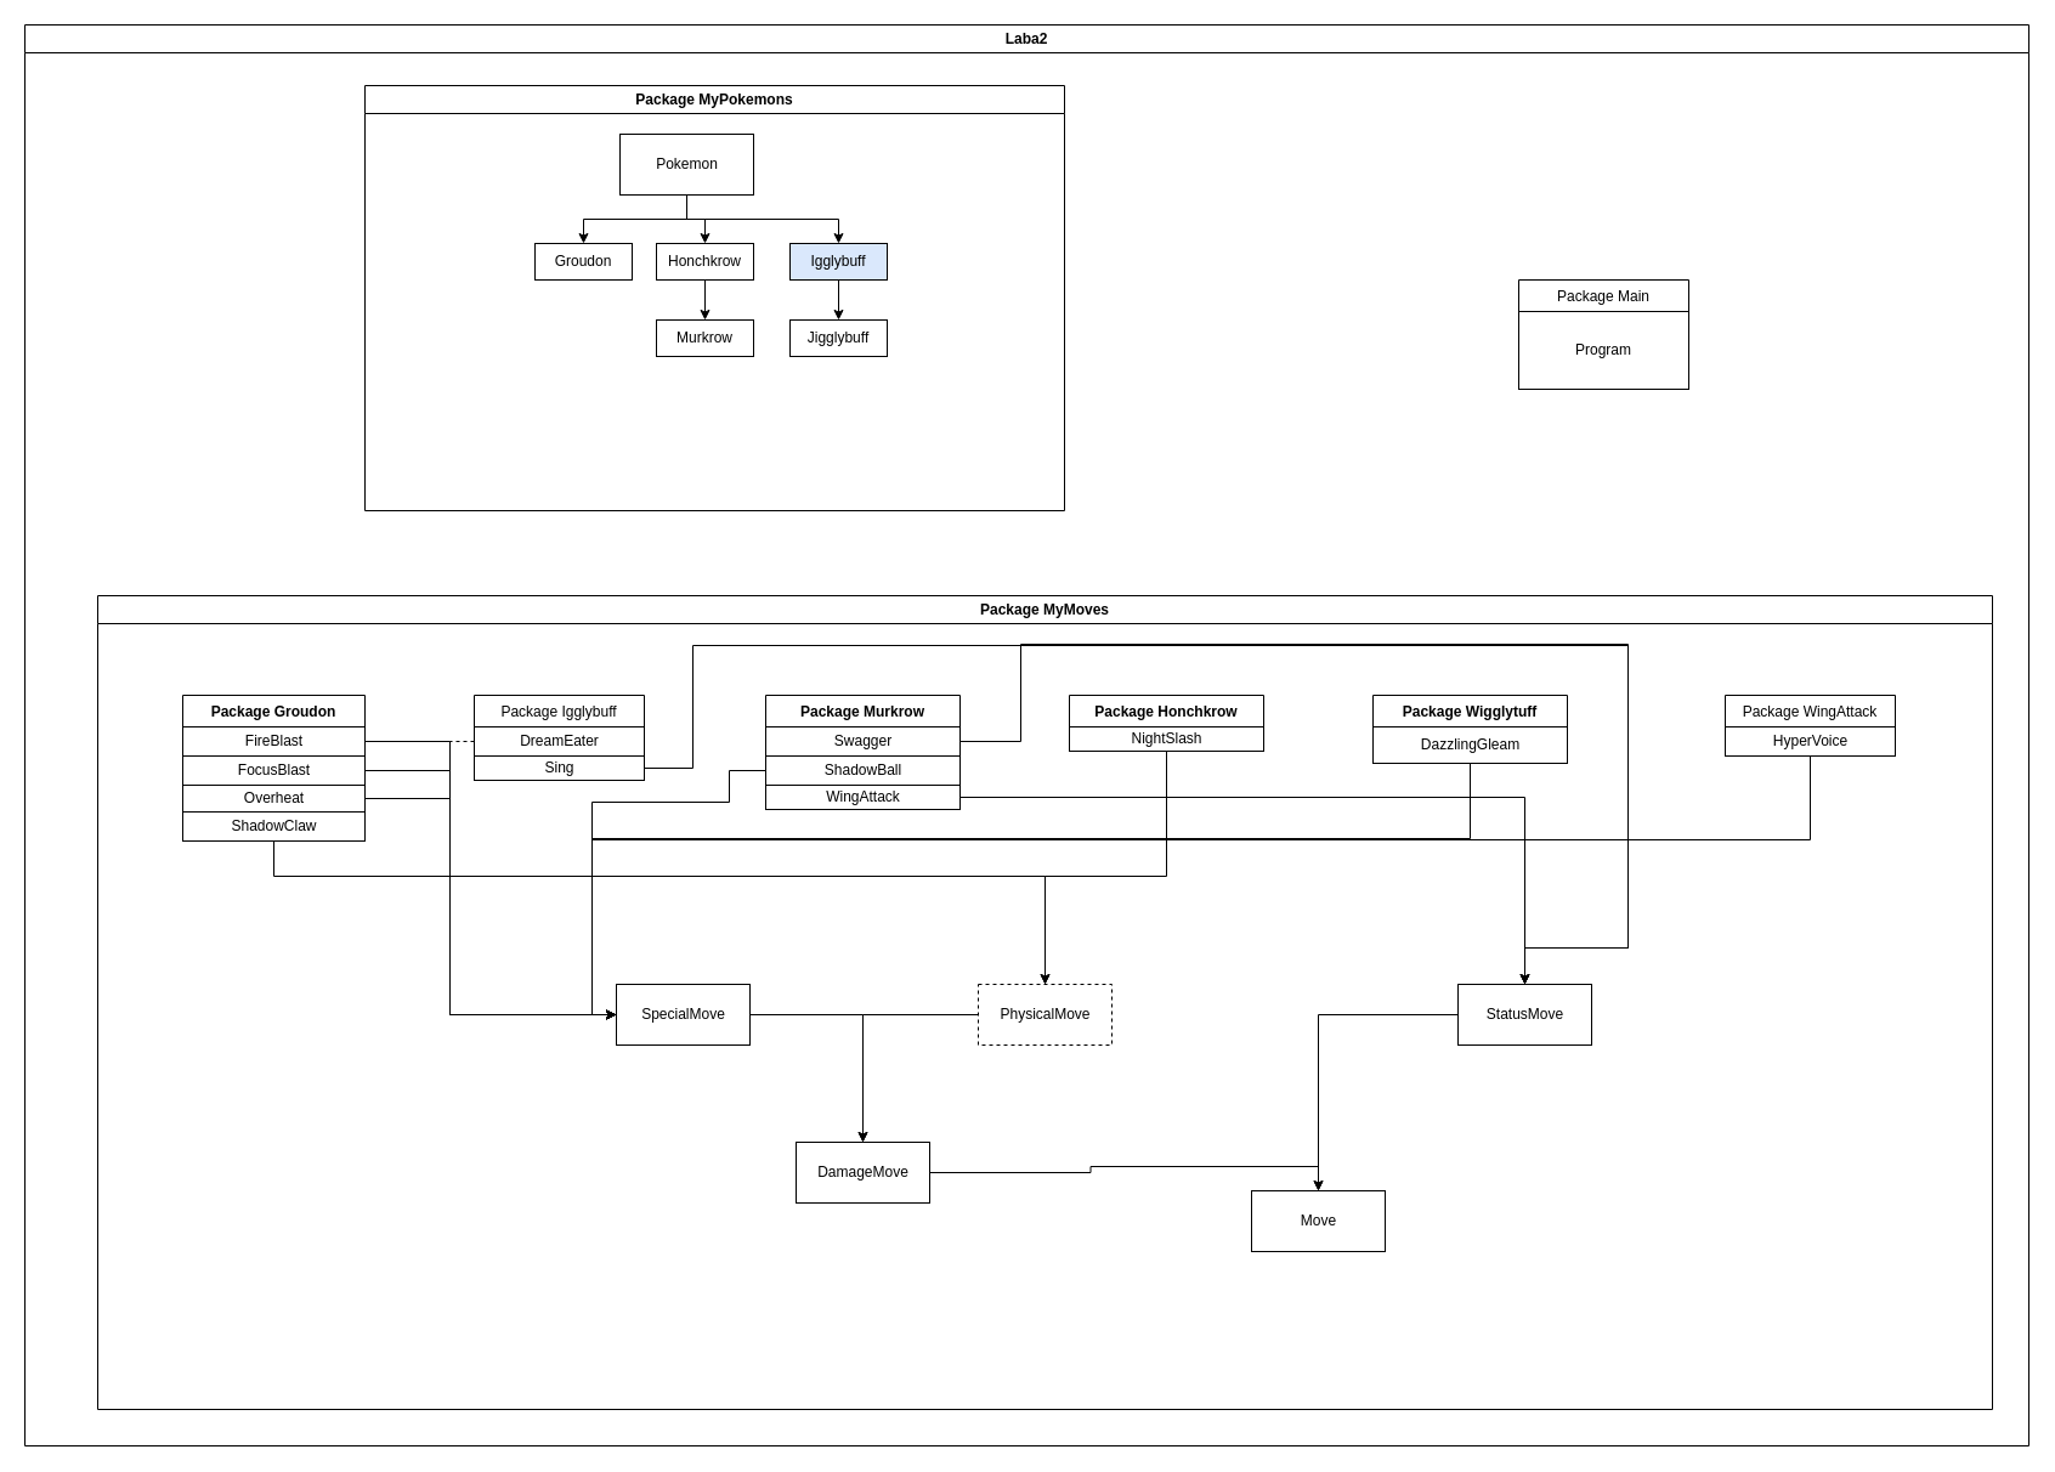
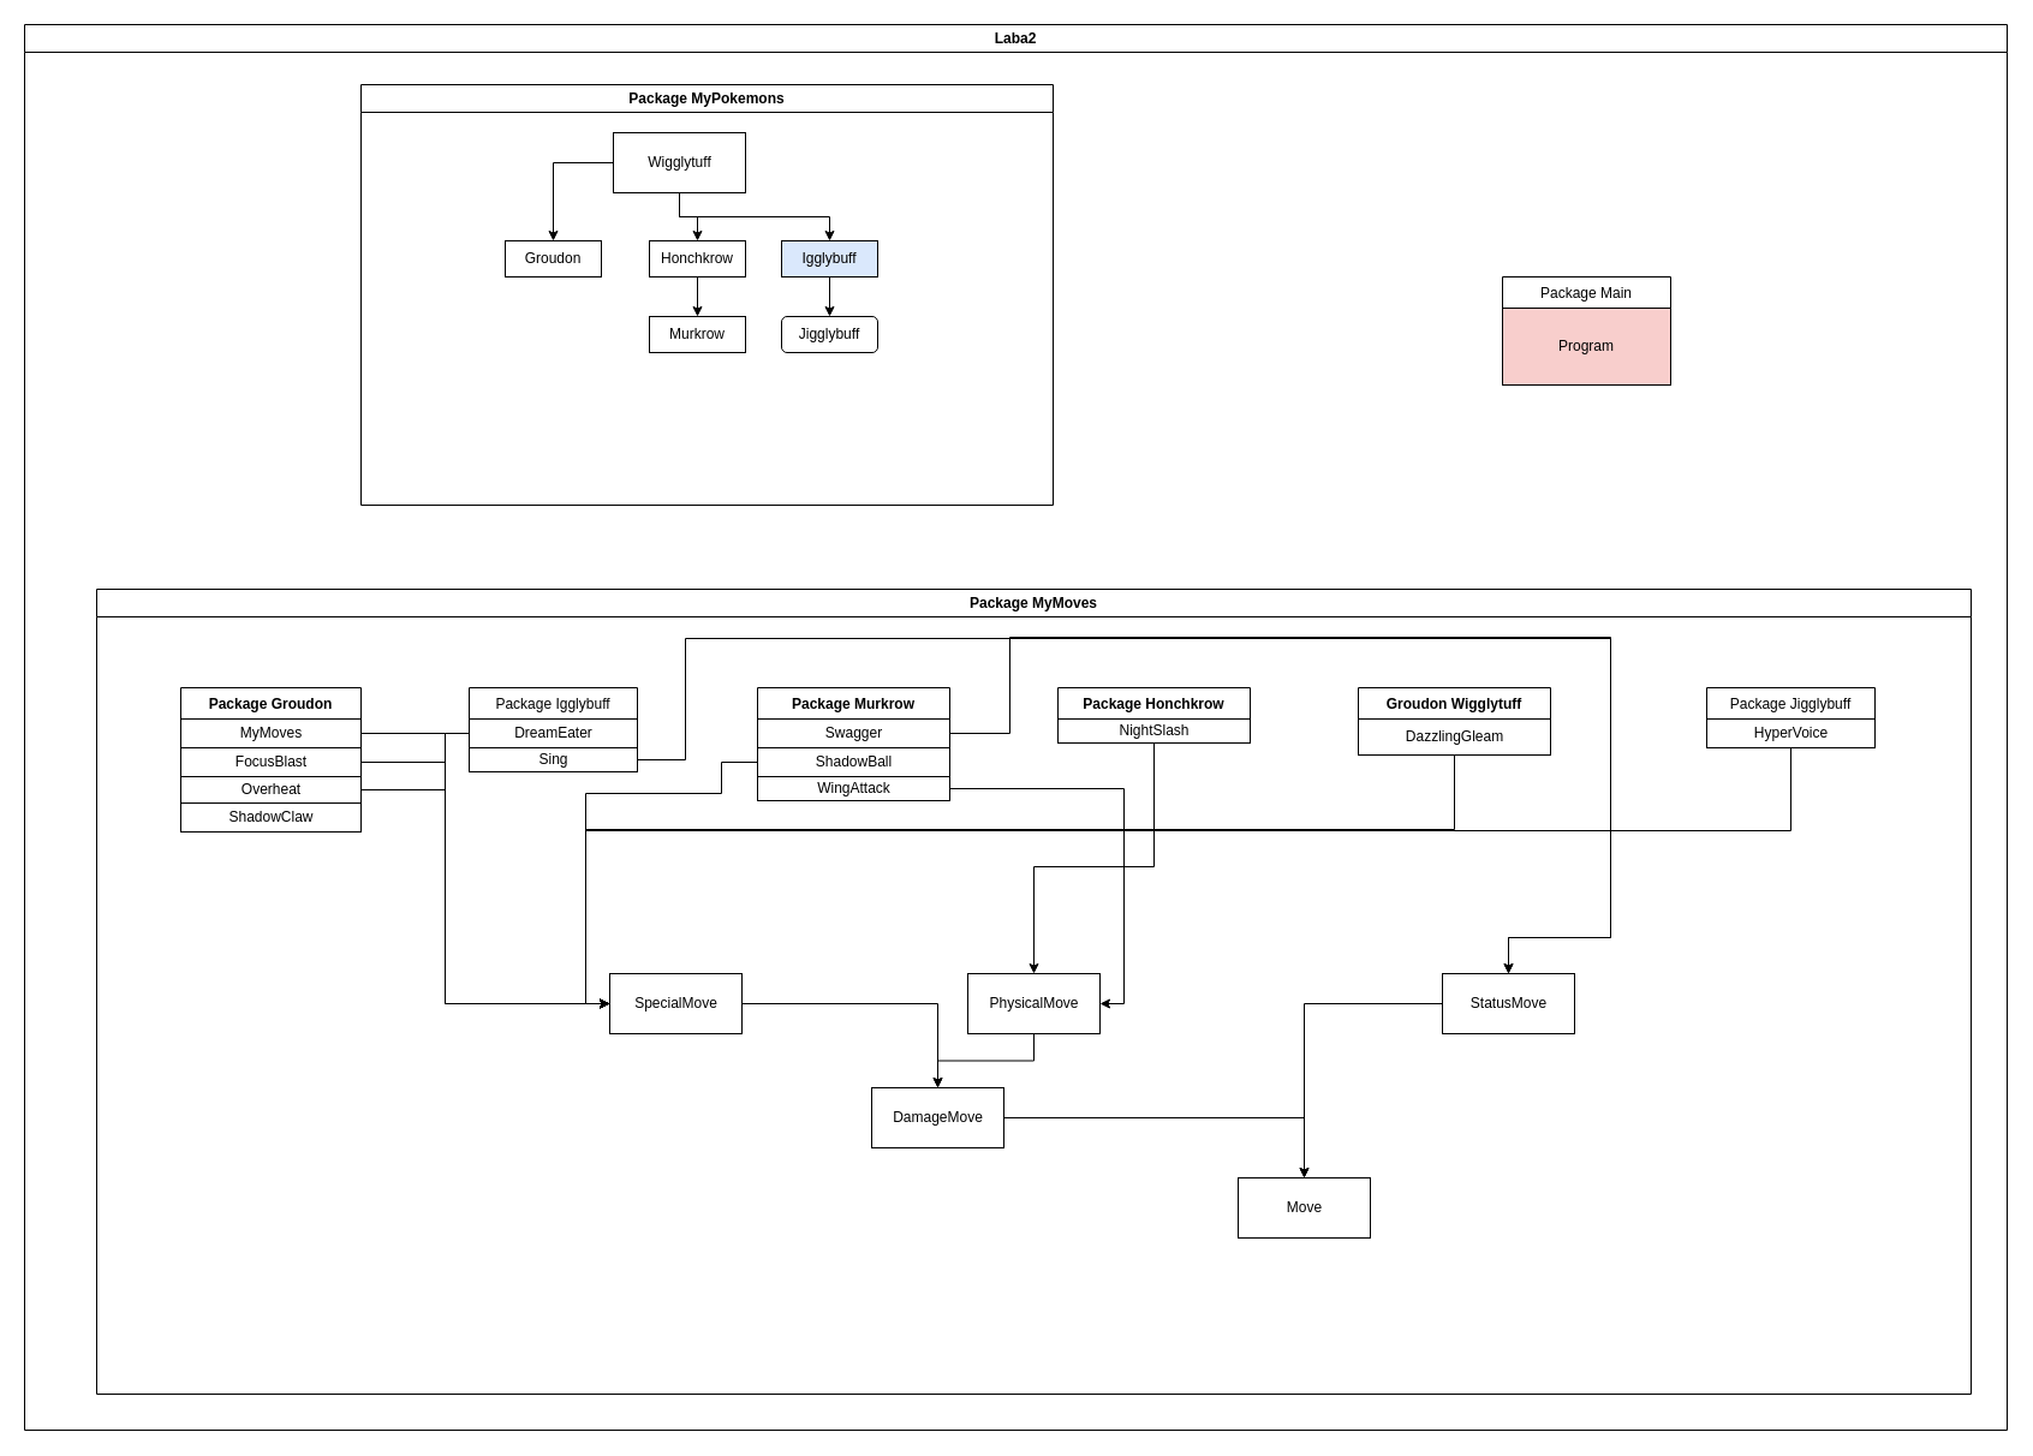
- <mxCell id="14" value="Pokemon" style="html=1;" vertex="1" parent="3"><mxGeometry x="210" y="40" width="110" height="50" as="geometry" /></mxCell>
+ <mxCell id="14" value="Wigglytuff" style="html=1;" vertex="1" parent="3"><mxGeometry x="210" y="40" width="110" height="50" as="geometry" /></mxCell>
- <mxCell id="4" value="Groudon" style="html=1;whiteSpace=wrap;" vertex="1" parent="3"><mxGeometry x="140" y="130" width="80" height="30" as="geometry" /></mxCell>
+ <mxCell id="4" value="Groudon" style="html=1;whiteSpace=wrap;" vertex="1" parent="3"><mxGeometry x="120" y="130" width="80" height="30" as="geometry" /></mxCell>
- <mxCell id="9" value="Jigglybuff" style="html=1;whiteSpace=wrap;" vertex="1" parent="3"><mxGeometry x="350" y="193" width="80" height="30" as="geometry" /></mxCell>
+ <mxCell id="9" value="Jigglybuff" style="html=1;whiteSpace=wrap;rounded=1;" vertex="1" parent="3"><mxGeometry x="350" y="193" width="80" height="30" as="geometry" /></mxCell>
- <mxCell id="16" value="Program&lt;br&gt;" style="html=1;whiteSpace=wrap;" vertex="1" parent="15"><mxGeometry y="26" width="140" height="64" as="geometry" /></mxCell>
+ <mxCell id="16" value="Program&lt;br&gt;" style="html=1;whiteSpace=wrap;fillColor=#f8cecc;" vertex="1" parent="15"><mxGeometry y="26" width="140" height="64" as="geometry" /></mxCell>
- <mxCell id="24" value="Package Wigglytuff" style="swimlane;fontStyle=1;align=center;verticalAlign=top;childLayout=stackLayout;horizontal=1;startSize=26;horizontalStack=0;resizeParent=1;resizeParentMax=0;resizeLast=0;collapsible=1;marginBottom=0;" vertex="1" parent="17"><mxGeometry x="1050" y="82" width="160" height="56" as="geometry" /></mxCell>
+ <mxCell id="24" value="Groudon Wigglytuff" style="swimlane;fontStyle=1;align=center;verticalAlign=top;childLayout=stackLayout;horizontal=1;startSize=26;horizontalStack=0;resizeParent=1;resizeParentMax=0;resizeLast=0;collapsible=1;marginBottom=0;" vertex="1" parent="17"><mxGeometry x="1050" y="82" width="160" height="56" as="geometry" /></mxCell>
- <mxCell id="32" value="Package WingAttack" style="swimlane;fontStyle=0;childLayout=stackLayout;horizontal=1;startSize=26;fillColor=none;horizontalStack=0;resizeParent=1;resizeParentMax=0;resizeLast=0;collapsible=1;marginBottom=0;" vertex="1" parent="17"><mxGeometry x="1340" y="82" width="140" height="50" as="geometry" /></mxCell>
+ <mxCell id="32" value="Package Jigglybuff" style="swimlane;fontStyle=0;childLayout=stackLayout;horizontal=1;startSize=26;fillColor=none;horizontalStack=0;resizeParent=1;resizeParentMax=0;resizeLast=0;collapsible=1;marginBottom=0;" vertex="1" parent="17"><mxGeometry x="1340" y="82" width="140" height="50" as="geometry" /></mxCell>
- <mxCell id="22" value="FireBlast" style="html=1;" vertex="1" parent="21"><mxGeometry y="26" width="150" height="24" as="geometry" /></mxCell>
+ <mxCell id="22" value="MyMoves" style="html=1;" vertex="1" parent="21"><mxGeometry y="26" width="150" height="24" as="geometry" /></mxCell>
- <mxCell id="50" style="edgeStyle=orthogonalEdgeStyle;rounded=0;jumpSize=3;orthogonalLoop=1;jettySize=auto;html=1;entryX=0;entryY=0.5;entryDx=0;entryDy=0;strokeWidth=1;dashed=1;" edge="1" parent="17" source="19" target="35"><mxGeometry relative="1" as="geometry"><Array as="points"><mxPoint x="290" y="120" /><mxPoint x="290" y="345" /></Array></mxGeometry></mxCell>
+ <mxCell id="50" style="edgeStyle=orthogonalEdgeStyle;rounded=0;jumpSize=3;orthogonalLoop=1;jettySize=auto;html=1;entryX=0;entryY=0.5;entryDx=0;entryDy=0;strokeWidth=1;" edge="1" parent="17" source="19" target="35"><mxGeometry relative="1" as="geometry"><Array as="points"><mxPoint x="290" y="120" /><mxPoint x="290" y="345" /></Array></mxGeometry></mxCell>
- <mxCell id="55" style="edgeStyle=orthogonalEdgeStyle;rounded=0;jumpSize=3;orthogonalLoop=1;jettySize=auto;html=1;strokeWidth=1;" edge="1" parent="17" source="29" target="39"><mxGeometry relative="1" as="geometry" /></mxCell>
+ <mxCell id="55" style="edgeStyle=orthogonalEdgeStyle;rounded=0;jumpSize=3;orthogonalLoop=1;jettySize=auto;html=1;entryX=1;entryY=0.5;entryDx=0;entryDy=0;strokeWidth=1;" edge="1" parent="17" source="29" target="37"><mxGeometry relative="1" as="geometry" /></mxCell>
- <mxCell id="45" style="edgeStyle=orthogonalEdgeStyle;rounded=0;jumpSize=3;orthogonalLoop=1;jettySize=auto;html=1;entryX=0.5;entryY=0;entryDx=0;entryDy=0;strokeWidth=1;" edge="1" parent="17" source="46" target="37"><mxGeometry relative="1" as="geometry"><Array as="points"><mxPoint x="145" y="231" /><mxPoint x="780" y="231" /></Array></mxGeometry></mxCell>
- <mxCell id="37" value="PhysicalMove" style="html=1;dashed=1;" vertex="1" parent="17"><mxGeometry x="725" y="320" width="110" height="50" as="geometry" /></mxCell>
+ <mxCell id="37" value="PhysicalMove" style="html=1;" vertex="1" parent="17"><mxGeometry x="725" y="320" width="110" height="50" as="geometry" /></mxCell>
- <mxCell id="41" value="DamageMove" style="html=1;" vertex="1" parent="17"><mxGeometry x="575" y="450" width="110" height="50" as="geometry" /></mxCell>
+ <mxCell id="41" value="DamageMove" style="html=1;" vertex="1" parent="17"><mxGeometry x="645" y="415" width="110" height="50" as="geometry" /></mxCell>
